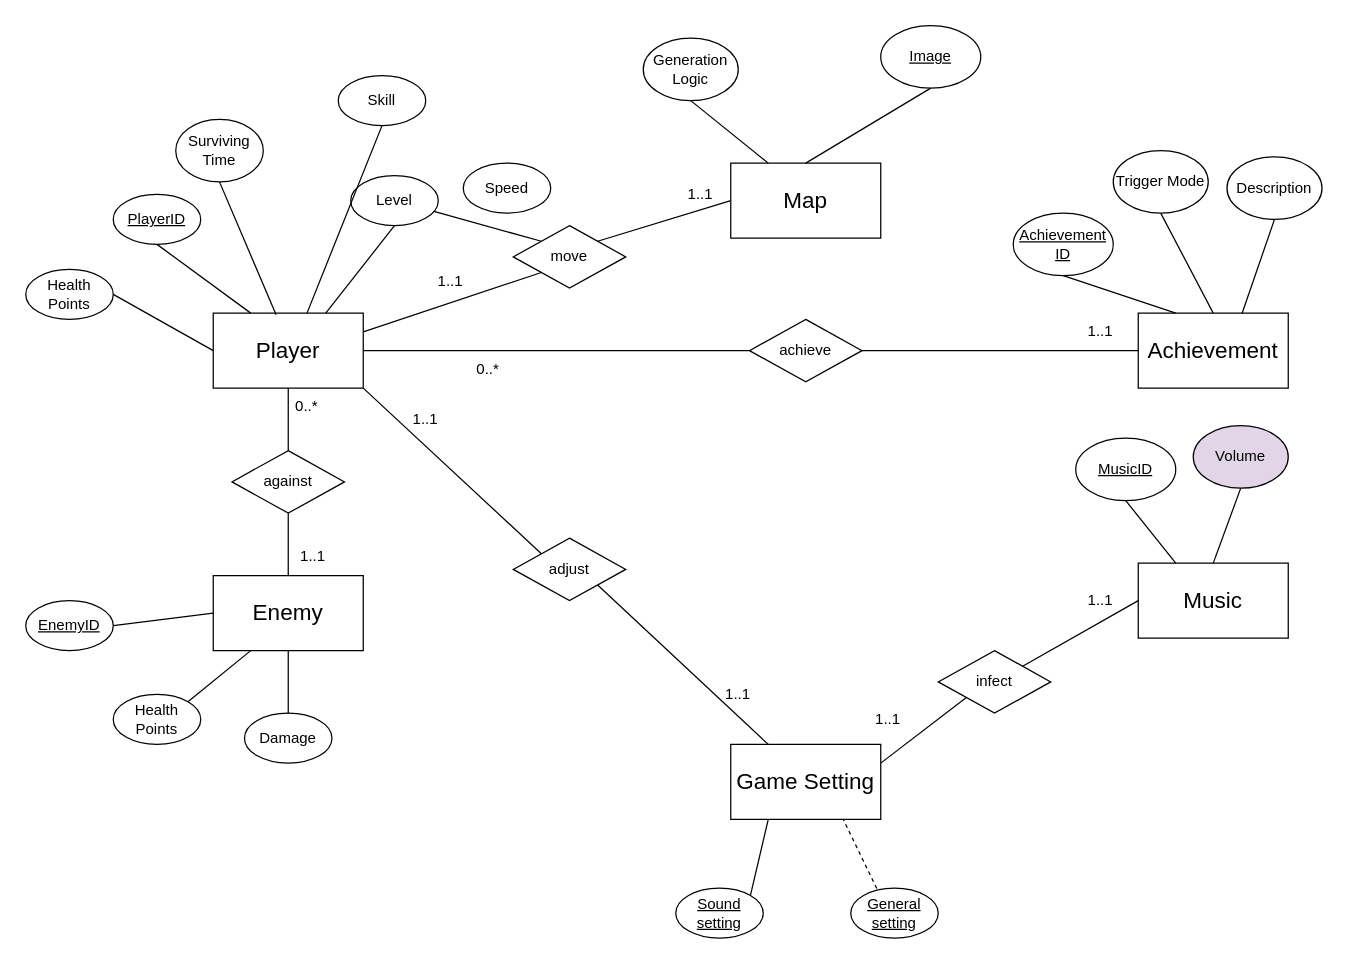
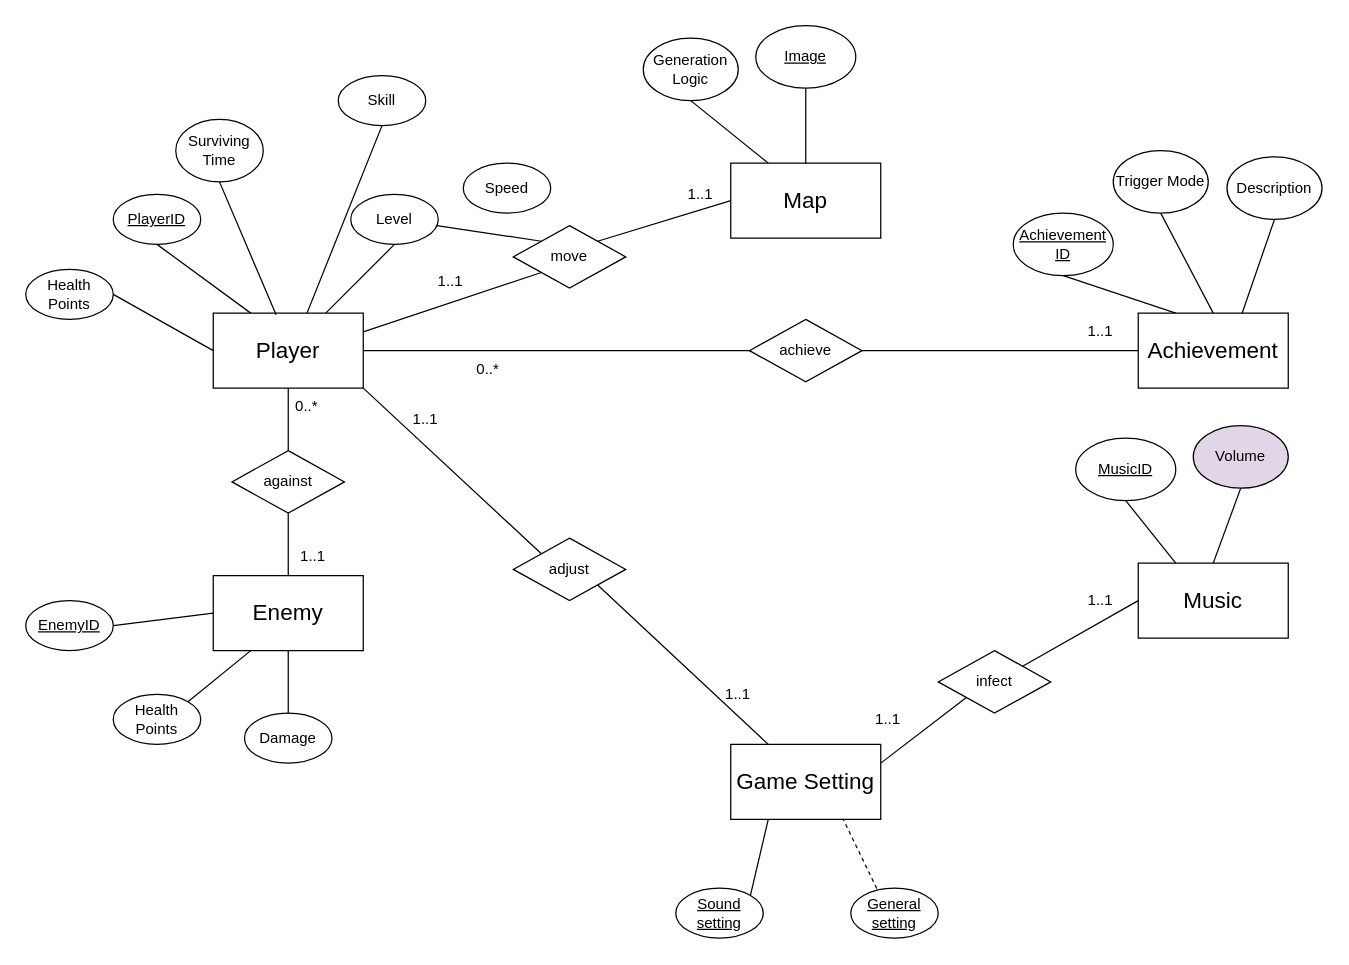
- <mxCell id="24" value="&lt;u&gt;Image&lt;/u&gt;" style="ellipse;whiteSpace=wrap;html=1;" vertex="1" parent="1"><mxGeometry x="704" y="20" width="80" height="50" as="geometry" /></mxCell>
+ <mxCell id="24" value="&lt;u&gt;Image&lt;/u&gt;" style="ellipse;whiteSpace=wrap;html=1;" vertex="1" parent="1"><mxGeometry x="604" y="20" width="80" height="50" as="geometry" /></mxCell>
- <mxCell id="15" value="Level" style="ellipse;whiteSpace=wrap;html=1;" vertex="1" parent="1"><mxGeometry x="280" y="140" width="70" height="40" as="geometry" /></mxCell>
+ <mxCell id="15" value="Level" style="ellipse;whiteSpace=wrap;html=1;" vertex="1" parent="1"><mxGeometry x="280" y="155" width="70" height="40" as="geometry" /></mxCell>
